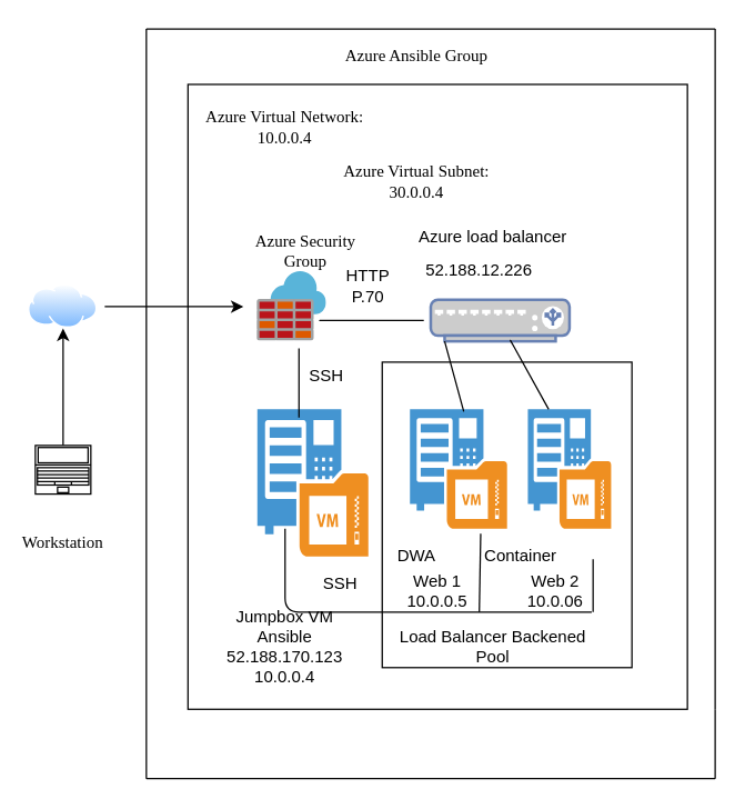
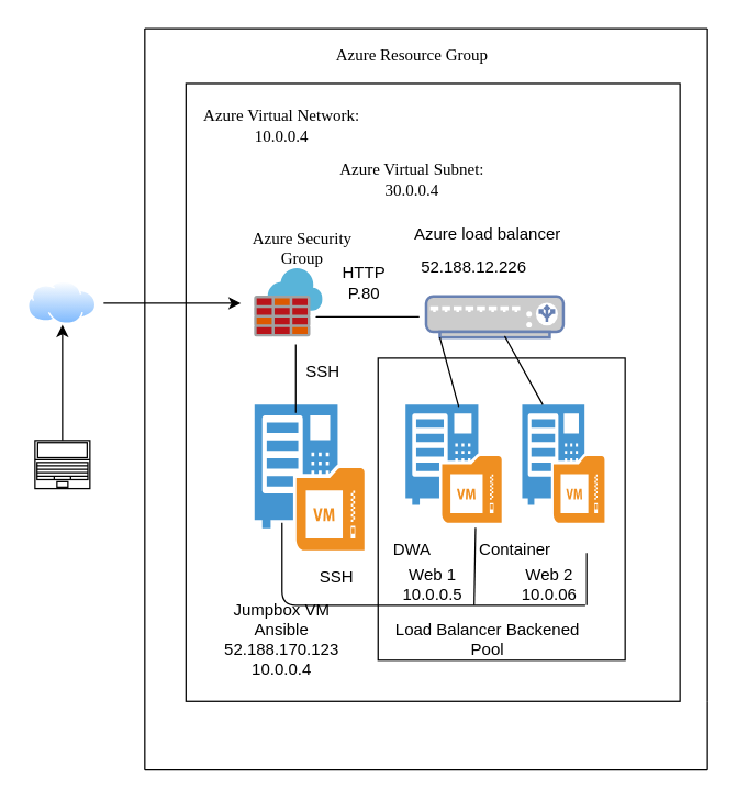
- <mxCell id="8" value="Azure Ansible Group" style="text;html=1;strokeColor=none;fillColor=none;align=center;verticalAlign=middle;whiteSpace=wrap;rounded=0;fontFamily=Times New Roman;" parent="1" vertex="1"><mxGeometry x="235" y="30" width="130" height="20" as="geometry" /></mxCell>
+ <mxCell id="8" value="Azure Resource Group" style="text;html=1;strokeColor=none;fillColor=none;align=center;verticalAlign=middle;whiteSpace=wrap;rounded=0;fontFamily=Times New Roman;" parent="1" vertex="1"><mxGeometry x="235" y="30" width="130" height="20" as="geometry" /></mxCell>
- <mxCell id="32" value="HTTP P.70" style="text;html=1;strokeColor=none;fillColor=none;align=center;verticalAlign=middle;whiteSpace=wrap;rounded=0;" vertex="1" parent="1"><mxGeometry x="245" y="195" width="40" height="20" as="geometry" /></mxCell>
+ <mxCell id="32" value="HTTP P.80" style="text;html=1;strokeColor=none;fillColor=none;align=center;verticalAlign=middle;whiteSpace=wrap;rounded=0;" vertex="1" parent="1"><mxGeometry x="245" y="195" width="40" height="20" as="geometry" /></mxCell>
- <mxCell id="3" value="Workstation" style="text;html=1;strokeColor=none;fillColor=none;align=center;verticalAlign=middle;whiteSpace=wrap;rounded=0;fontFamily=Times New Roman;" parent="1" vertex="1"><mxGeometry x="25" y="380" width="40" height="20" as="geometry" /></mxCell>
